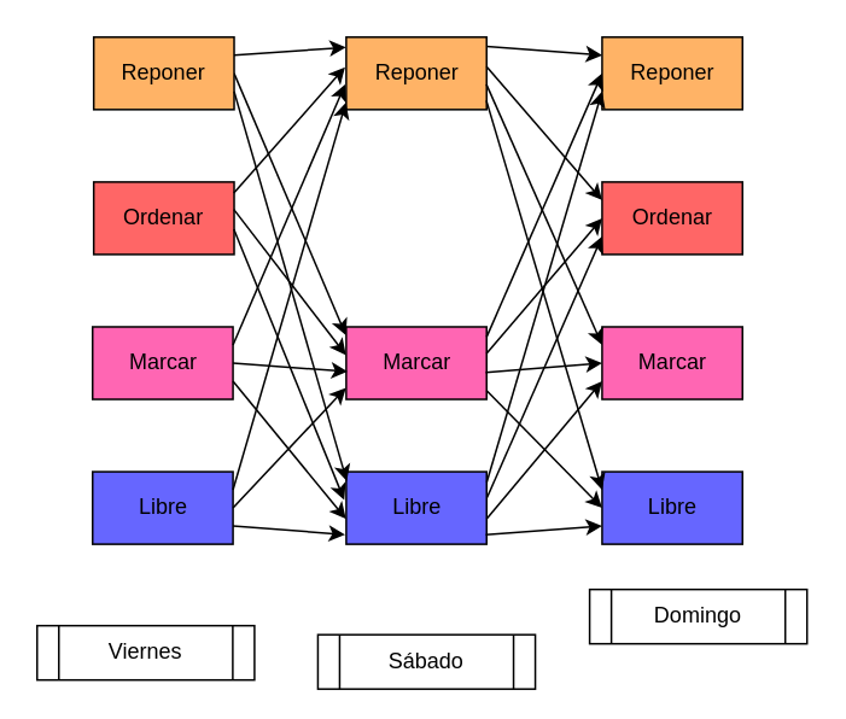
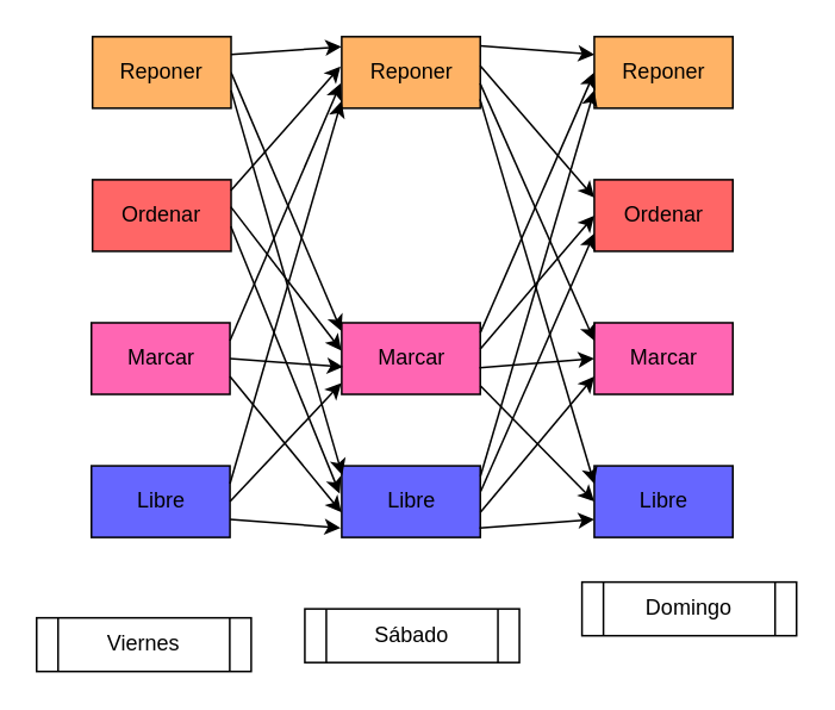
- <mxCell id="3" value="Sábado" style="shape=process;whiteSpace=wrap;html=1;backgroundOutline=1;" parent="1" vertex="1"><mxGeometry x="175" y="350" width="120" height="30" as="geometry" /></mxCell>
+ <mxCell id="3" value="Sábado" style="shape=process;whiteSpace=wrap;html=1;backgroundOutline=1;" parent="1" vertex="1"><mxGeometry x="170" y="340" width="120" height="30" as="geometry" /></mxCell>
